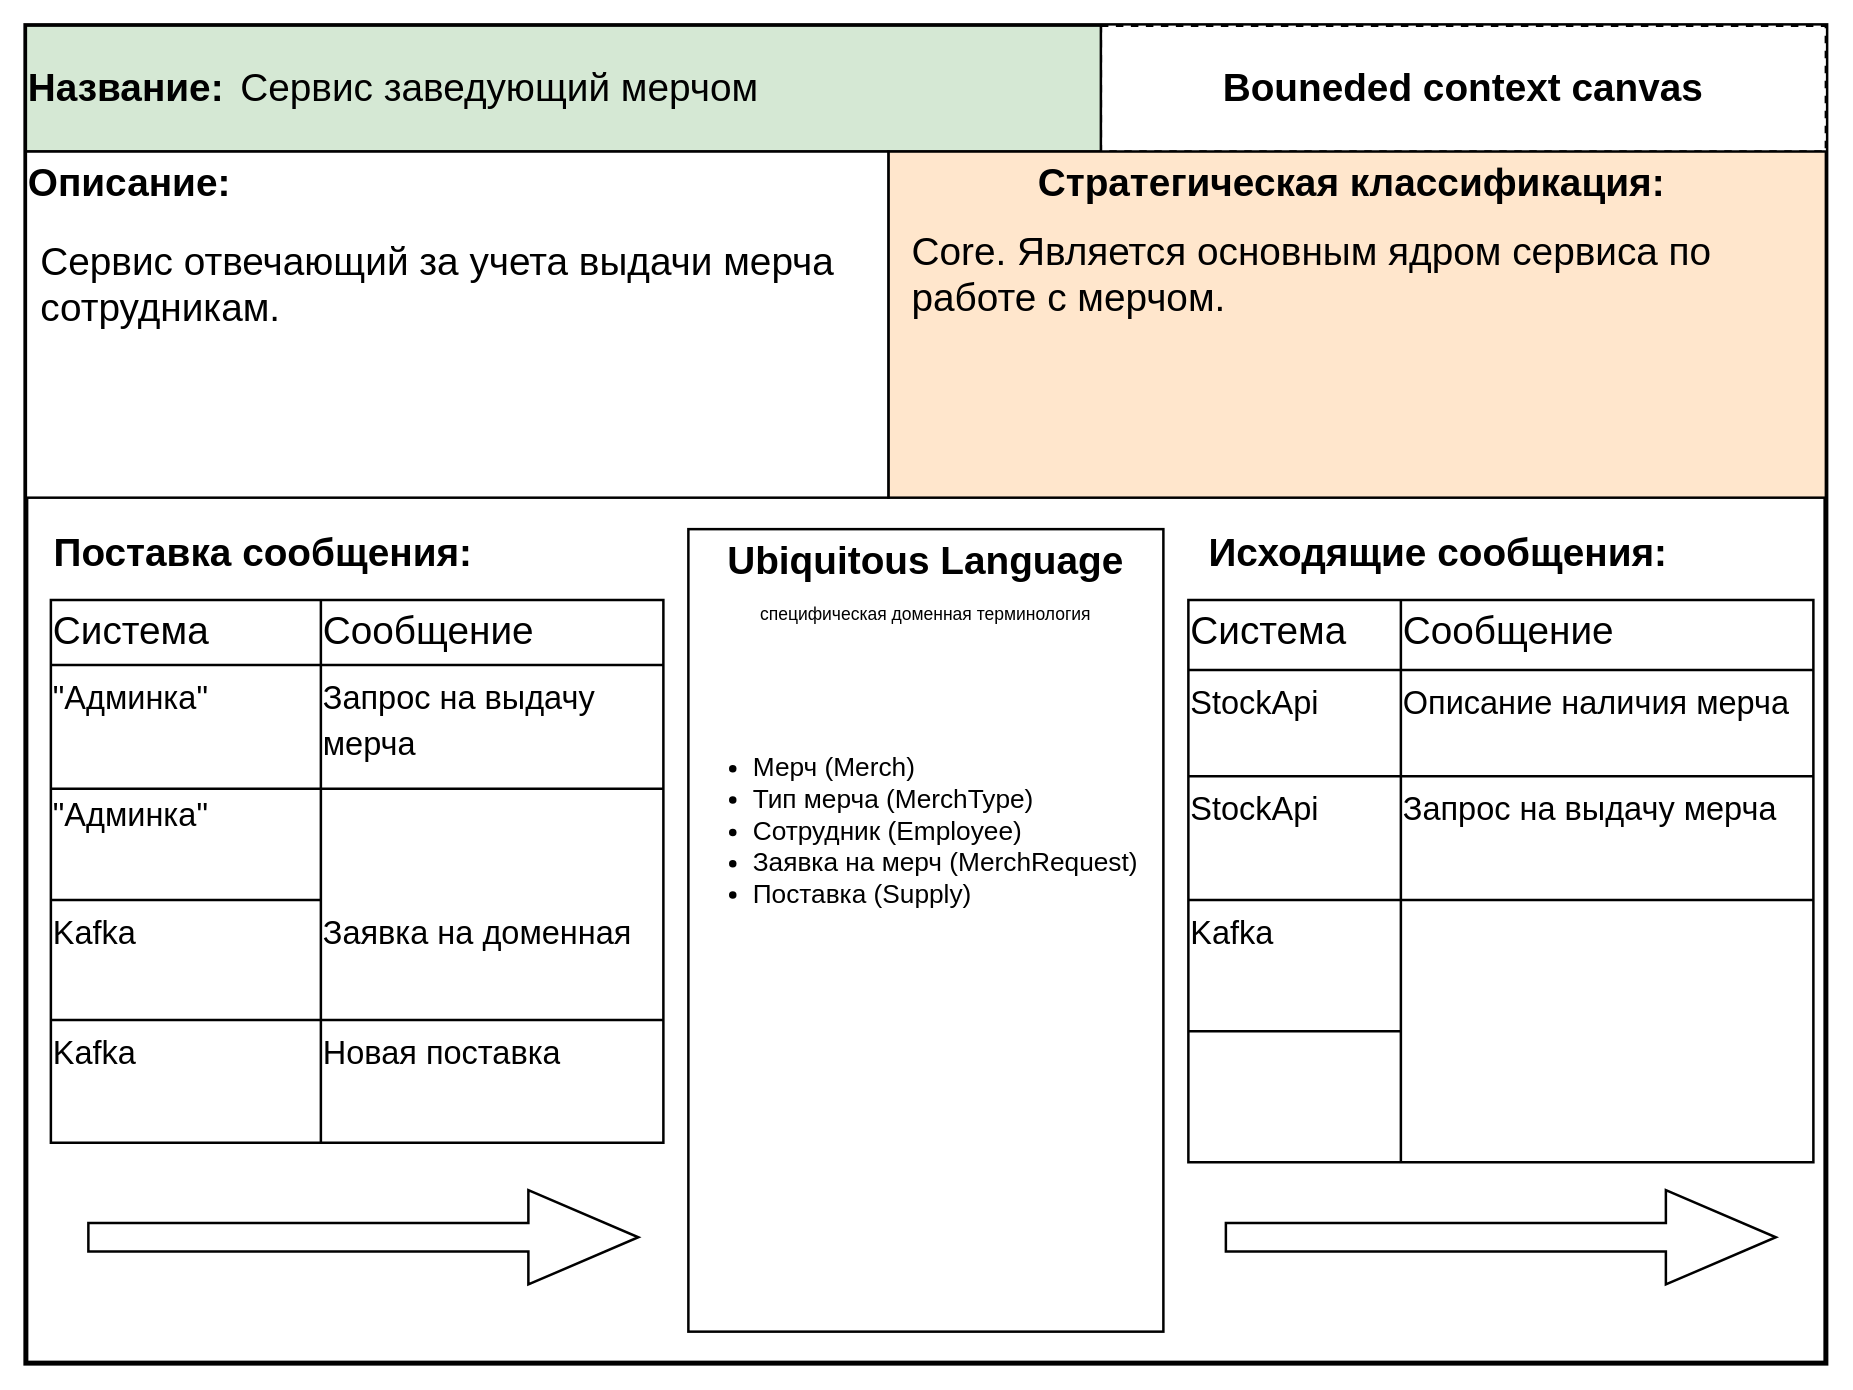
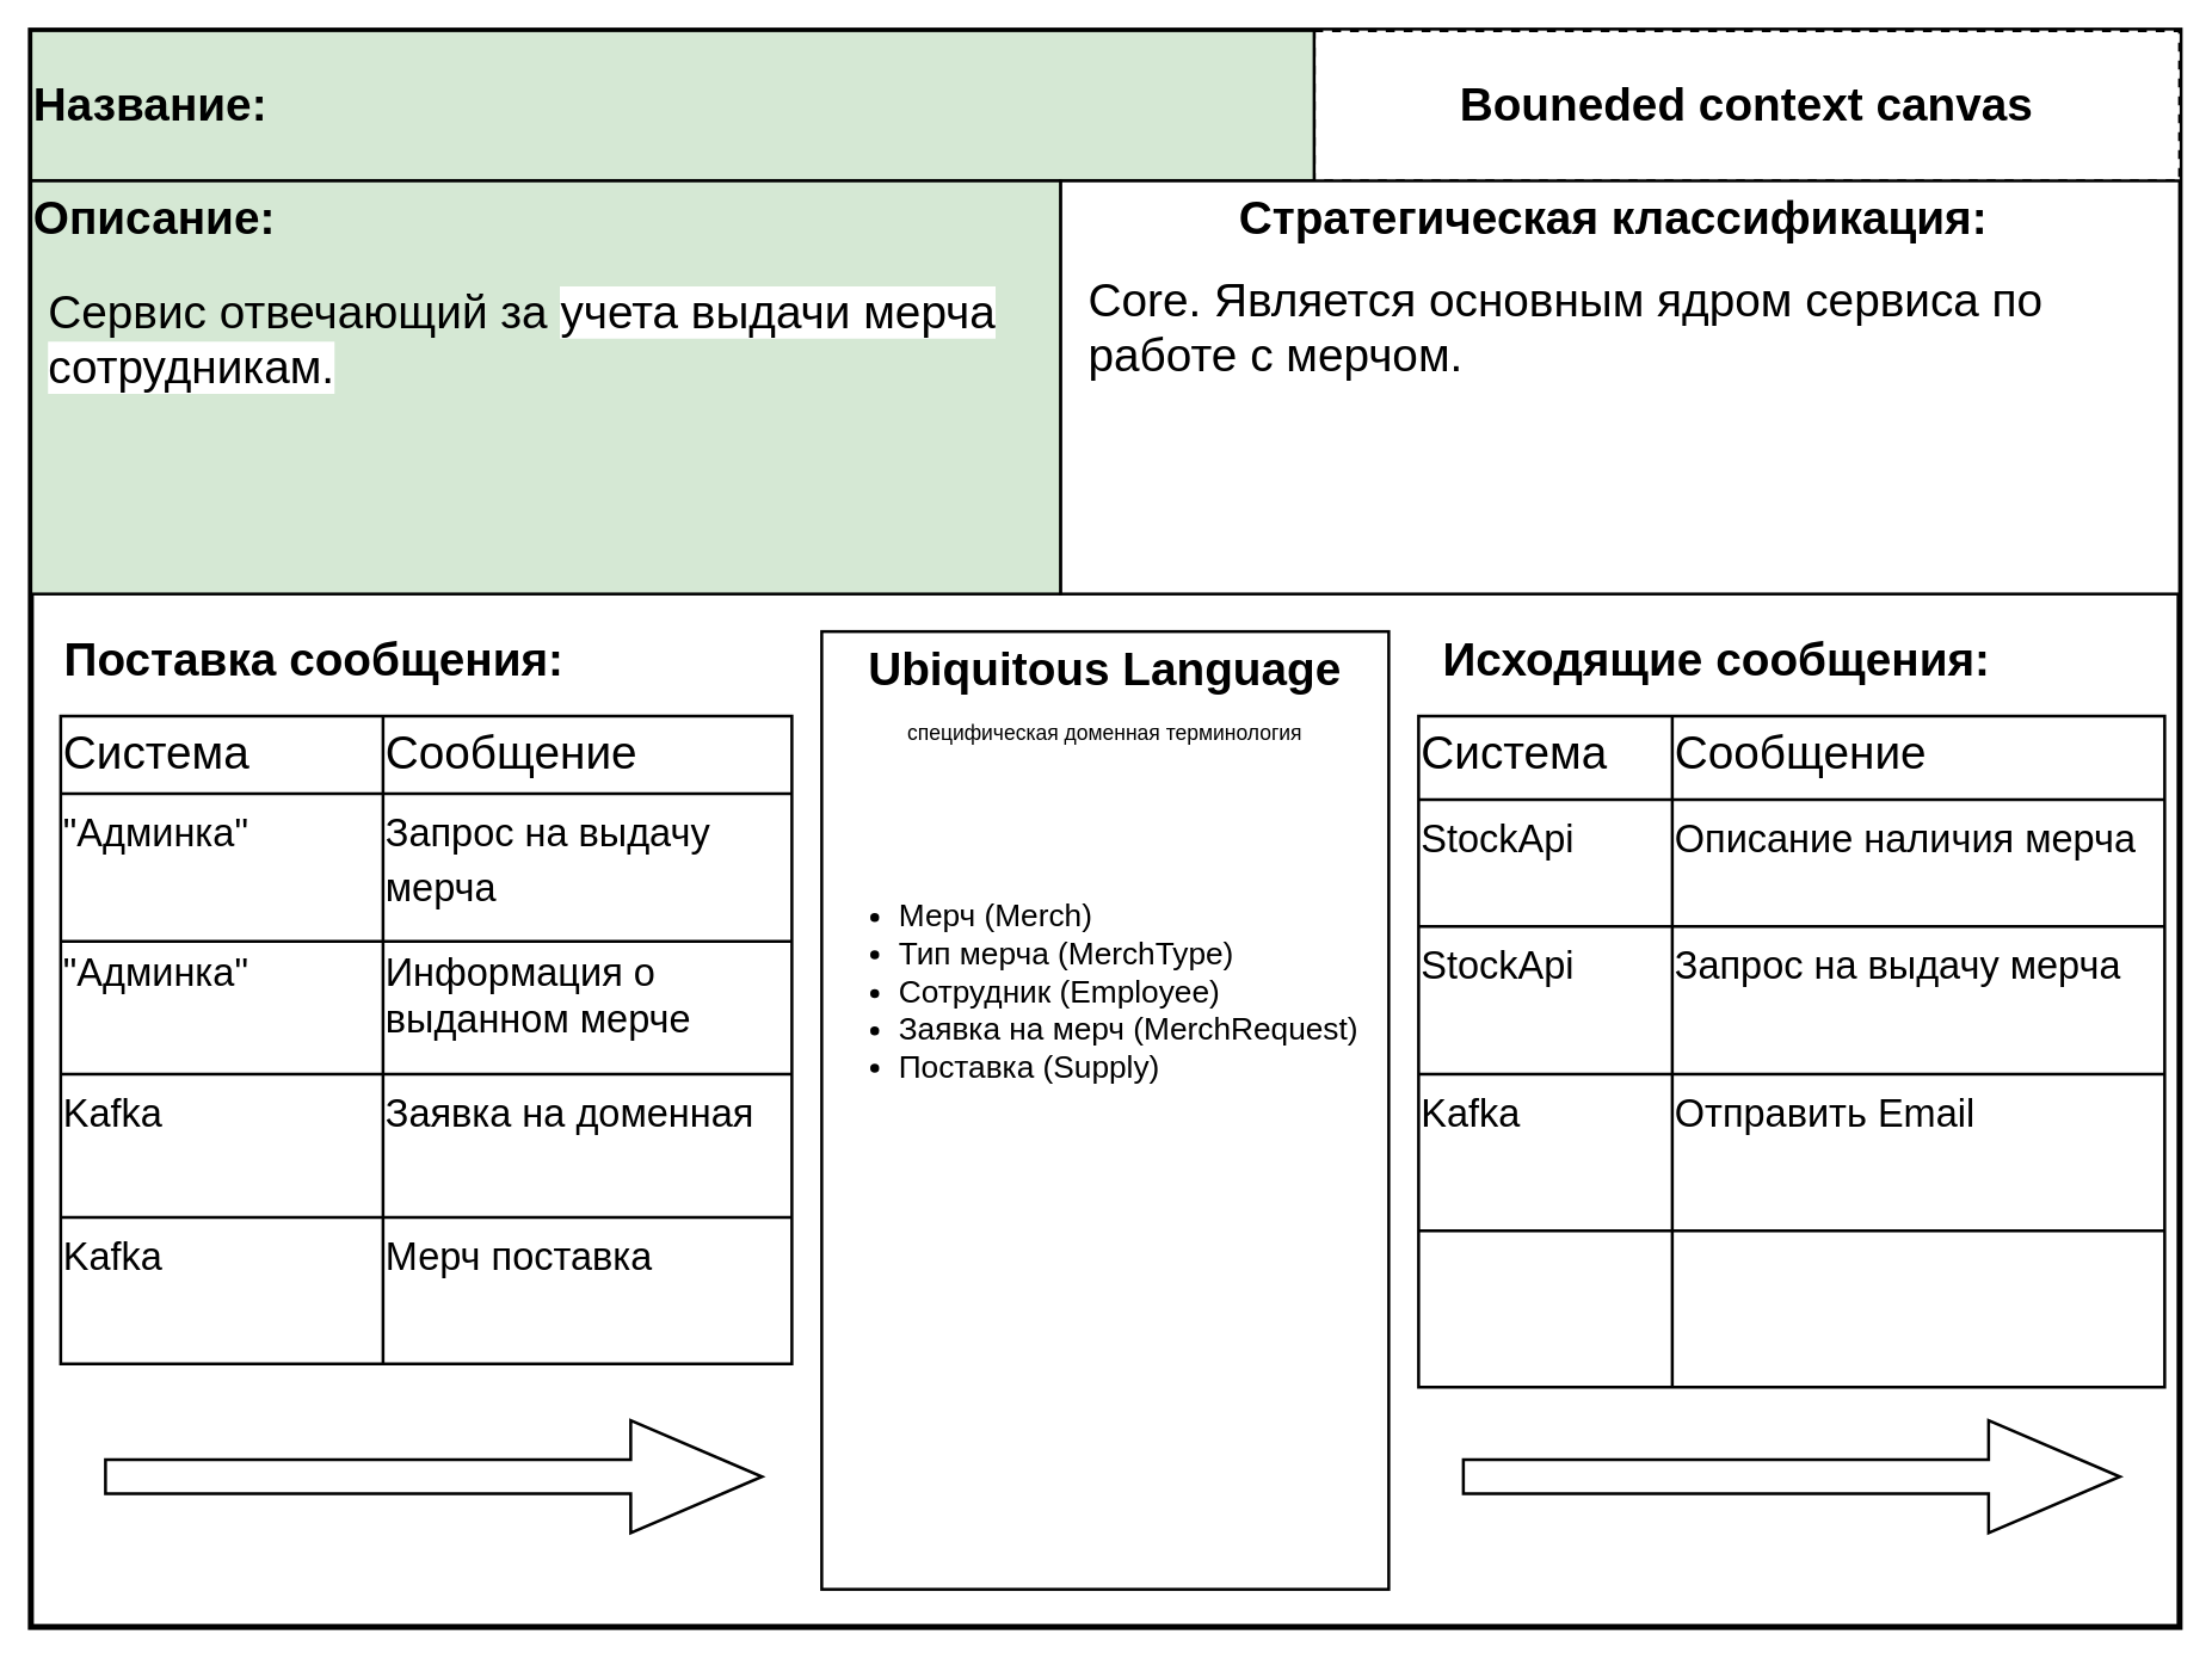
- <mxCell id="48" value="Сервис заведующий мерчом" style="text;html=1;strokeColor=none;fillColor=none;align=left;verticalAlign=middle;whiteSpace=wrap;rounded=0;shadow=0;fontSize=31;" parent="46" vertex="1"><mxGeometry x="170" y="12.588" width="670" height="75.529" as="geometry" /></mxCell>
- <mxCell id="51" value="&lt;font style=&quot;font-size: 31px&quot;&gt;&lt;b&gt;Описание:&lt;/b&gt;&lt;/font&gt;" style="rounded=0;whiteSpace=wrap;html=1;shadow=0;strokeColor=default;strokeWidth=2;align=left;verticalAlign=top;" parent="50" vertex="1"><mxGeometry width="690" height="276.941" as="geometry" /></mxCell>
+ <mxCell id="51" value="&lt;font style=&quot;font-size: 31px&quot;&gt;&lt;b&gt;Описание:&lt;/b&gt;&lt;/font&gt;" style="rounded=0;whiteSpace=wrap;html=1;shadow=0;strokeColor=default;strokeWidth=2;align=left;verticalAlign=top;fillColor=#d5e8d4;" parent="50" vertex="1"><mxGeometry width="690" height="276.941" as="geometry" /></mxCell>
- <mxCell id="49" value="&lt;font style=&quot;font-size: 31px&quot;&gt;&lt;b&gt;Стратегическая классификация:&amp;nbsp;&lt;/b&gt;&lt;/font&gt;" style="rounded=0;whiteSpace=wrap;html=1;shadow=0;strokeColor=default;strokeWidth=2;verticalAlign=top;spacingRight=0;spacing=2;sketch=0;fillColor=#ffe6cc;" parent="42" vertex="1"><mxGeometry x="690" y="100.706" width="750" height="276.941" as="geometry" /></mxCell>
+ <mxCell id="49" value="&lt;font style=&quot;font-size: 31px&quot;&gt;&lt;b&gt;Стратегическая классификация:&amp;nbsp;&lt;/b&gt;&lt;/font&gt;" style="rounded=0;whiteSpace=wrap;html=1;shadow=0;strokeColor=default;strokeWidth=2;verticalAlign=top;spacingRight=0;spacing=2;sketch=0;" parent="42" vertex="1"><mxGeometry x="690" y="100.706" width="750" height="276.941" as="geometry" /></mxCell>
+ <mxCell id="18" value="Информация о выданном мерче" style="shape=partialRectangle;html=1;whiteSpace=wrap;connectable=0;fillColor=none;top=0;left=0;bottom=0;right=0;overflow=hidden;pointerEvents=1;rounded=0;shadow=0;glass=0;sketch=0;fontSize=26;strokeColor=default;strokeWidth=2;align=left;verticalAlign=top;fontColor=default;" parent="16" vertex="1"><mxGeometry x="216" width="274" height="89" as="geometry"><mxRectangle width="274" height="89" as="alternateBounds" /></mxGeometry></mxCell>
+ <mxCell id="37" value="&lt;font style=&quot;font-size: 26px&quot;&gt;Отправить Email&lt;/font&gt;" style="shape=partialRectangle;html=1;whiteSpace=wrap;connectable=0;fillColor=none;top=0;left=0;bottom=0;right=0;overflow=hidden;pointerEvents=1;rounded=0;shadow=0;glass=0;sketch=0;fontSize=31;strokeColor=default;strokeWidth=2;align=left;verticalAlign=top;" vertex="1" parent="35"><mxGeometry x="170" width="330" height="105" as="geometry"><mxRectangle width="330" height="105" as="alternateBounds" /></mxGeometry></mxCell>
- <mxCell id="24" value="&lt;font style=&quot;font-size: 26px&quot;&gt;Новая поставка&lt;/font&gt;" style="shape=partialRectangle;html=1;whiteSpace=wrap;connectable=0;fillColor=none;top=0;left=0;bottom=0;right=0;overflow=hidden;pointerEvents=1;rounded=0;shadow=0;glass=0;sketch=0;fontSize=31;strokeColor=default;strokeWidth=2;align=left;verticalAlign=top;fontColor=default;" vertex="1" parent="22"><mxGeometry x="216" width="274" height="98" as="geometry"><mxRectangle width="274" height="98" as="alternateBounds" /></mxGeometry></mxCell>
+ <mxCell id="24" value="&lt;font style=&quot;font-size: 26px&quot;&gt;Мерч поставка&lt;/font&gt;" style="shape=partialRectangle;html=1;whiteSpace=wrap;connectable=0;fillColor=none;top=0;left=0;bottom=0;right=0;overflow=hidden;pointerEvents=1;rounded=0;shadow=0;glass=0;sketch=0;fontSize=31;strokeColor=default;strokeWidth=2;align=left;verticalAlign=top;fontColor=default;" vertex="1" parent="22"><mxGeometry x="216" width="274" height="98" as="geometry"><mxRectangle width="274" height="98" as="alternateBounds" /></mxGeometry></mxCell>
